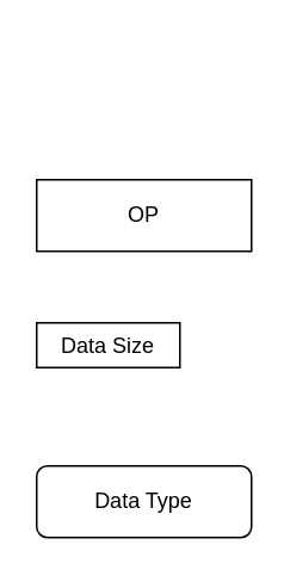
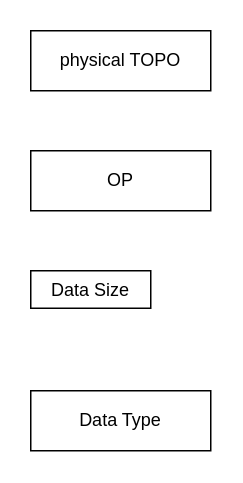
+ <mxCell id="2" value="physical TOPO" style="rounded=0;whiteSpace=wrap;html=1;" vertex="1" parent="1"><mxGeometry x="20" y="20" width="120" height="40" as="geometry" /></mxCell>
- <mxCell id="5" value="Data Type" style="whiteSpace=wrap;html=1;rounded=1;" vertex="1" parent="1"><mxGeometry x="20" y="260" width="120" height="40" as="geometry" /></mxCell>
+ <mxCell id="5" value="Data Type" style="rounded=0;whiteSpace=wrap;html=1;" vertex="1" parent="1"><mxGeometry x="20" y="260" width="120" height="40" as="geometry" /></mxCell>
